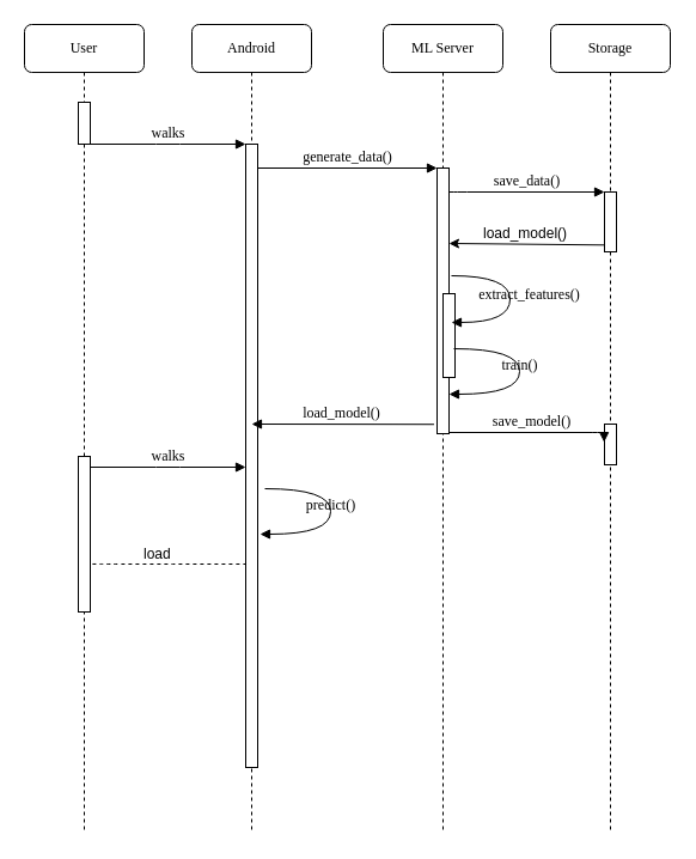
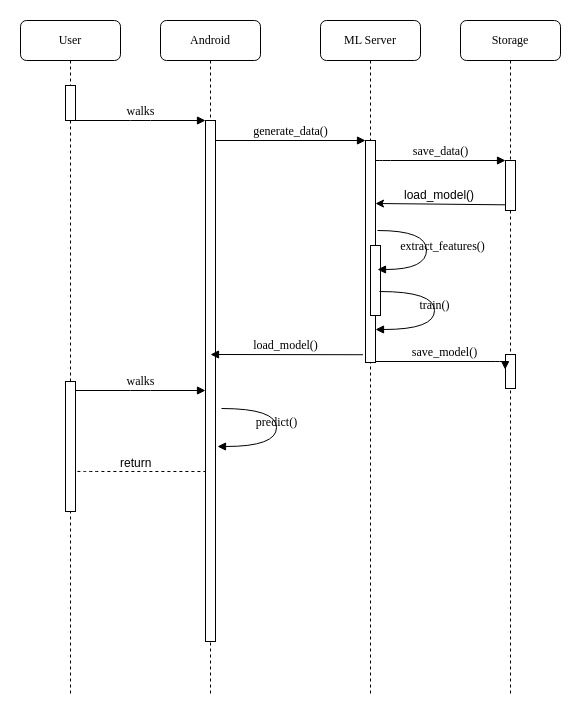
- <mxCell id="25" value="load" style="text;html=1;resizable=0;points=[];autosize=1;align=left;verticalAlign=top;spacingTop=-4;" vertex="1" parent="1"><mxGeometry x="117.5" y="453" width="45" height="18" as="geometry" /></mxCell>
+ <mxCell id="25" value="return" style="text;html=1;resizable=0;points=[];autosize=1;align=left;verticalAlign=top;spacingTop=-4;" vertex="1" parent="1"><mxGeometry x="117.5" y="453" width="45" height="18" as="geometry" /></mxCell>
